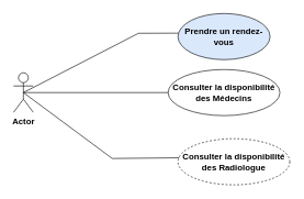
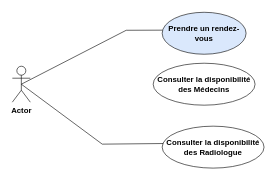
- <mxCell id="7" value="" style="endArrow=none;html=1;rounded=0;exitX=0.5;exitY=0.5;exitDx=0;exitDy=0;exitPerimeter=0;entryX=0;entryY=0.5;entryDx=0;entryDy=0;" edge="1" parent="1" source="2" target="4"><mxGeometry width="50" height="50" relative="1" as="geometry"><mxPoint x="390" y="230" as="sourcePoint" /><mxPoint x="440" y="180" as="targetPoint" /><Array as="points" /></mxGeometry></mxCell>
- <mxCell id="5" value="Consulter la disponibilité des Radiologue" style="ellipse;whiteSpace=wrap;html=1;fontStyle=1;fontSize=13;dashed=1;" vertex="1" parent="1"><mxGeometry x="270" y="210" width="170" height="70" as="geometry" /></mxCell>
+ <mxCell id="5" value="Consulter la disponibilité des Radiologue" style="ellipse;whiteSpace=wrap;html=1;fontStyle=1;fontSize=13;" vertex="1" parent="1"><mxGeometry x="270" y="210" width="170" height="70" as="geometry" /></mxCell>
